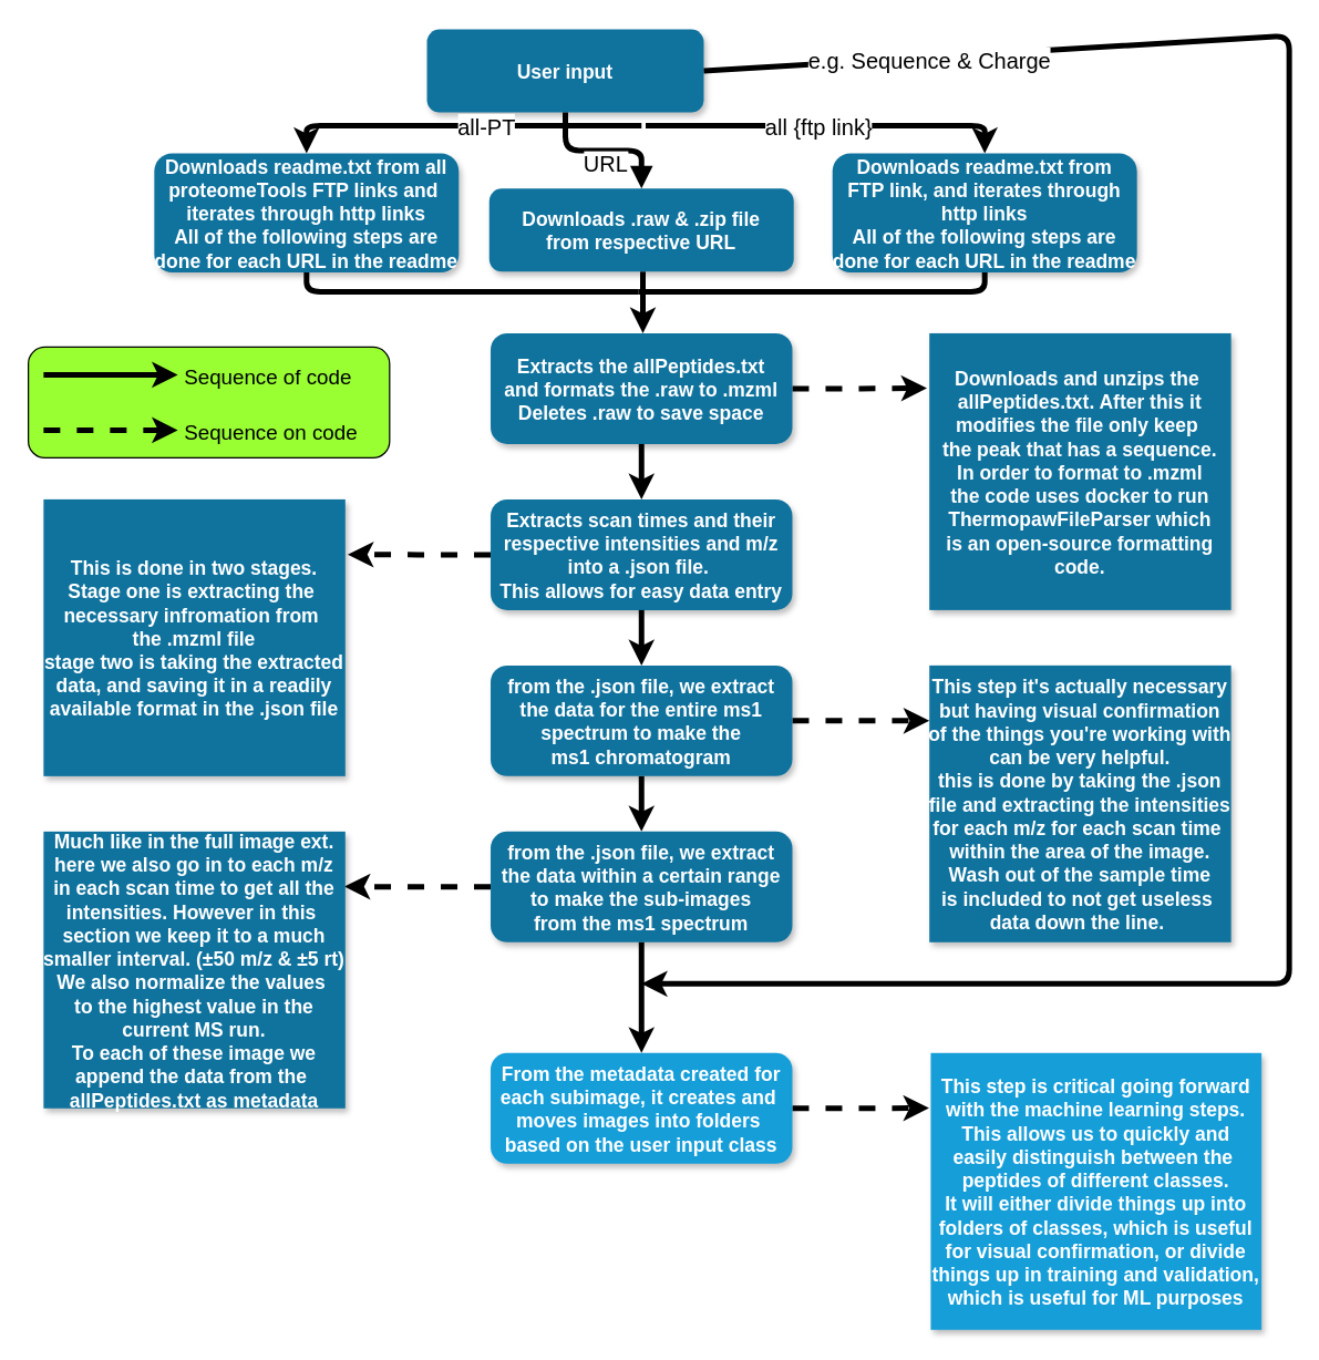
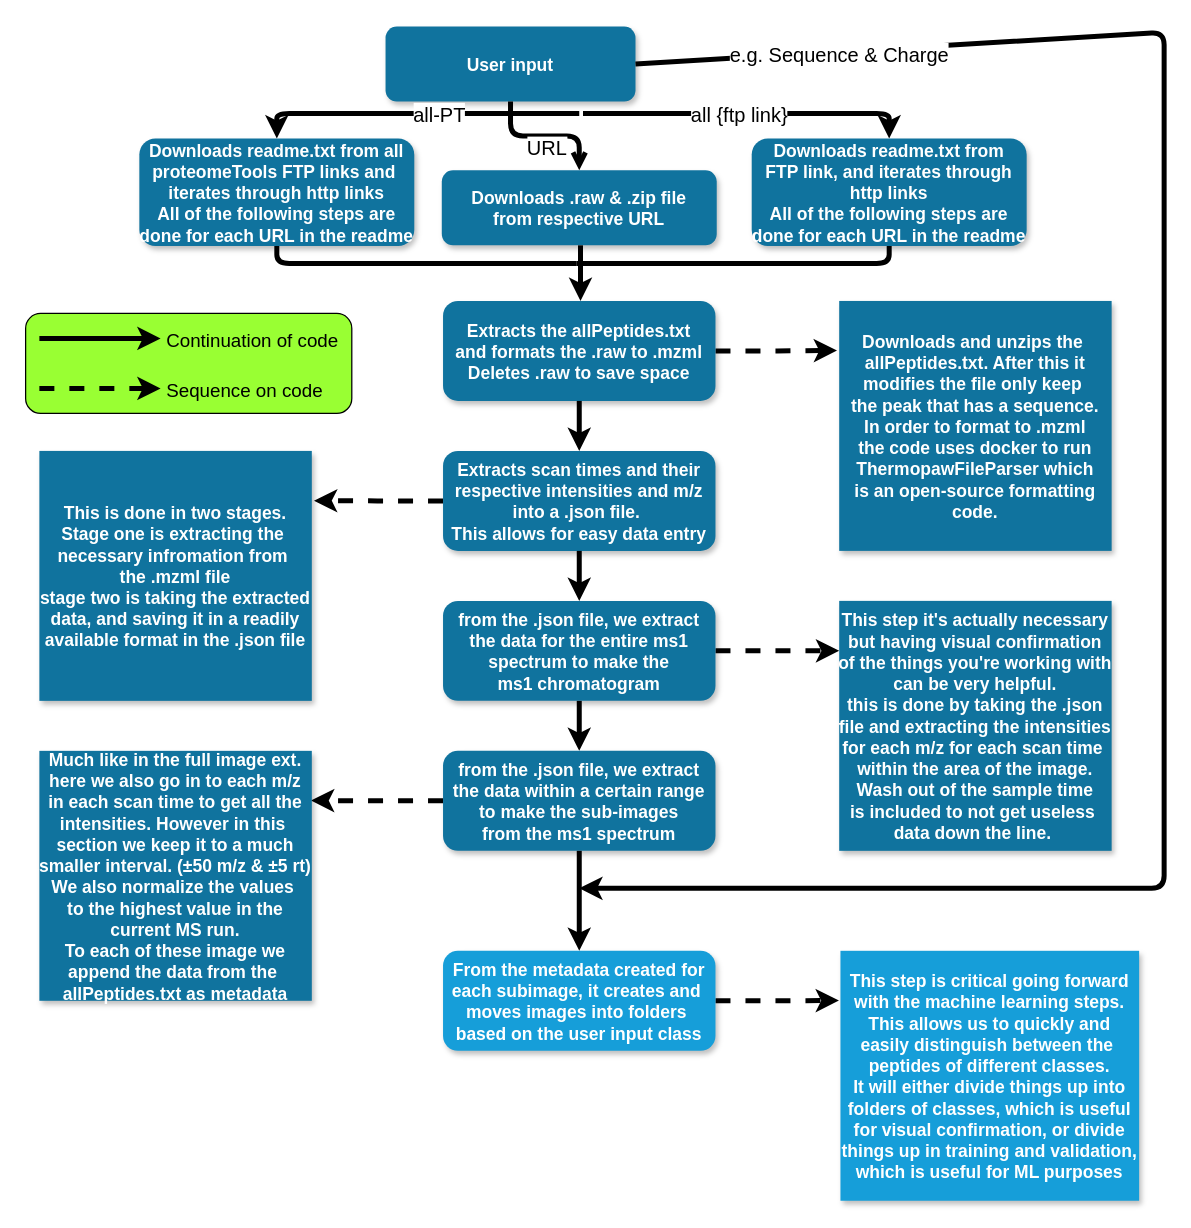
- <mxCell id="5" value="" style="edgeStyle=elbowEdgeStyle;elbow=vertical;strokeWidth=4;endArrow=block;endFill=1;fontStyle=1;strokeColor=#000000;" parent="1" source="3" target="4" edge="1"><mxGeometry x="22" y="165.5" width="100" height="100" as="geometry"><mxPoint x="-287" y="55.5" as="sourcePoint" /><mxPoint x="-187" y="-44.5" as="targetPoint" /></mxGeometry></mxCell>
+ <mxCell id="5" value="" style="edgeStyle=elbowEdgeStyle;elbow=vertical;strokeWidth=4;endArrow=open;endFill=1;fontStyle=1;strokeColor=#000000;" parent="1" source="3" target="4" edge="1"><mxGeometry x="22" y="165.5" width="100" height="100" as="geometry"><mxPoint x="-287" y="55.5" as="sourcePoint" /><mxPoint x="-187" y="-44.5" as="targetPoint" /></mxGeometry></mxCell>
- <mxCell id="39" value="&lt;font style=&quot;font-size: 15px&quot;&gt;Sequence of code&lt;/font&gt;" style="text;html=1;resizable=0;points=[];autosize=1;align=left;verticalAlign=top;spacingTop=-4;" vertex="1" parent="1"><mxGeometry x="131" y="260" width="150" height="20" as="geometry" /></mxCell>
+ <mxCell id="39" value="&lt;font style=&quot;font-size: 15px&quot;&gt;Continuation of code&lt;/font&gt;" style="text;html=1;resizable=0;points=[];autosize=1;align=left;verticalAlign=top;spacingTop=-4;" vertex="1" parent="1"><mxGeometry x="131" y="260" width="150" height="20" as="geometry" /></mxCell>
